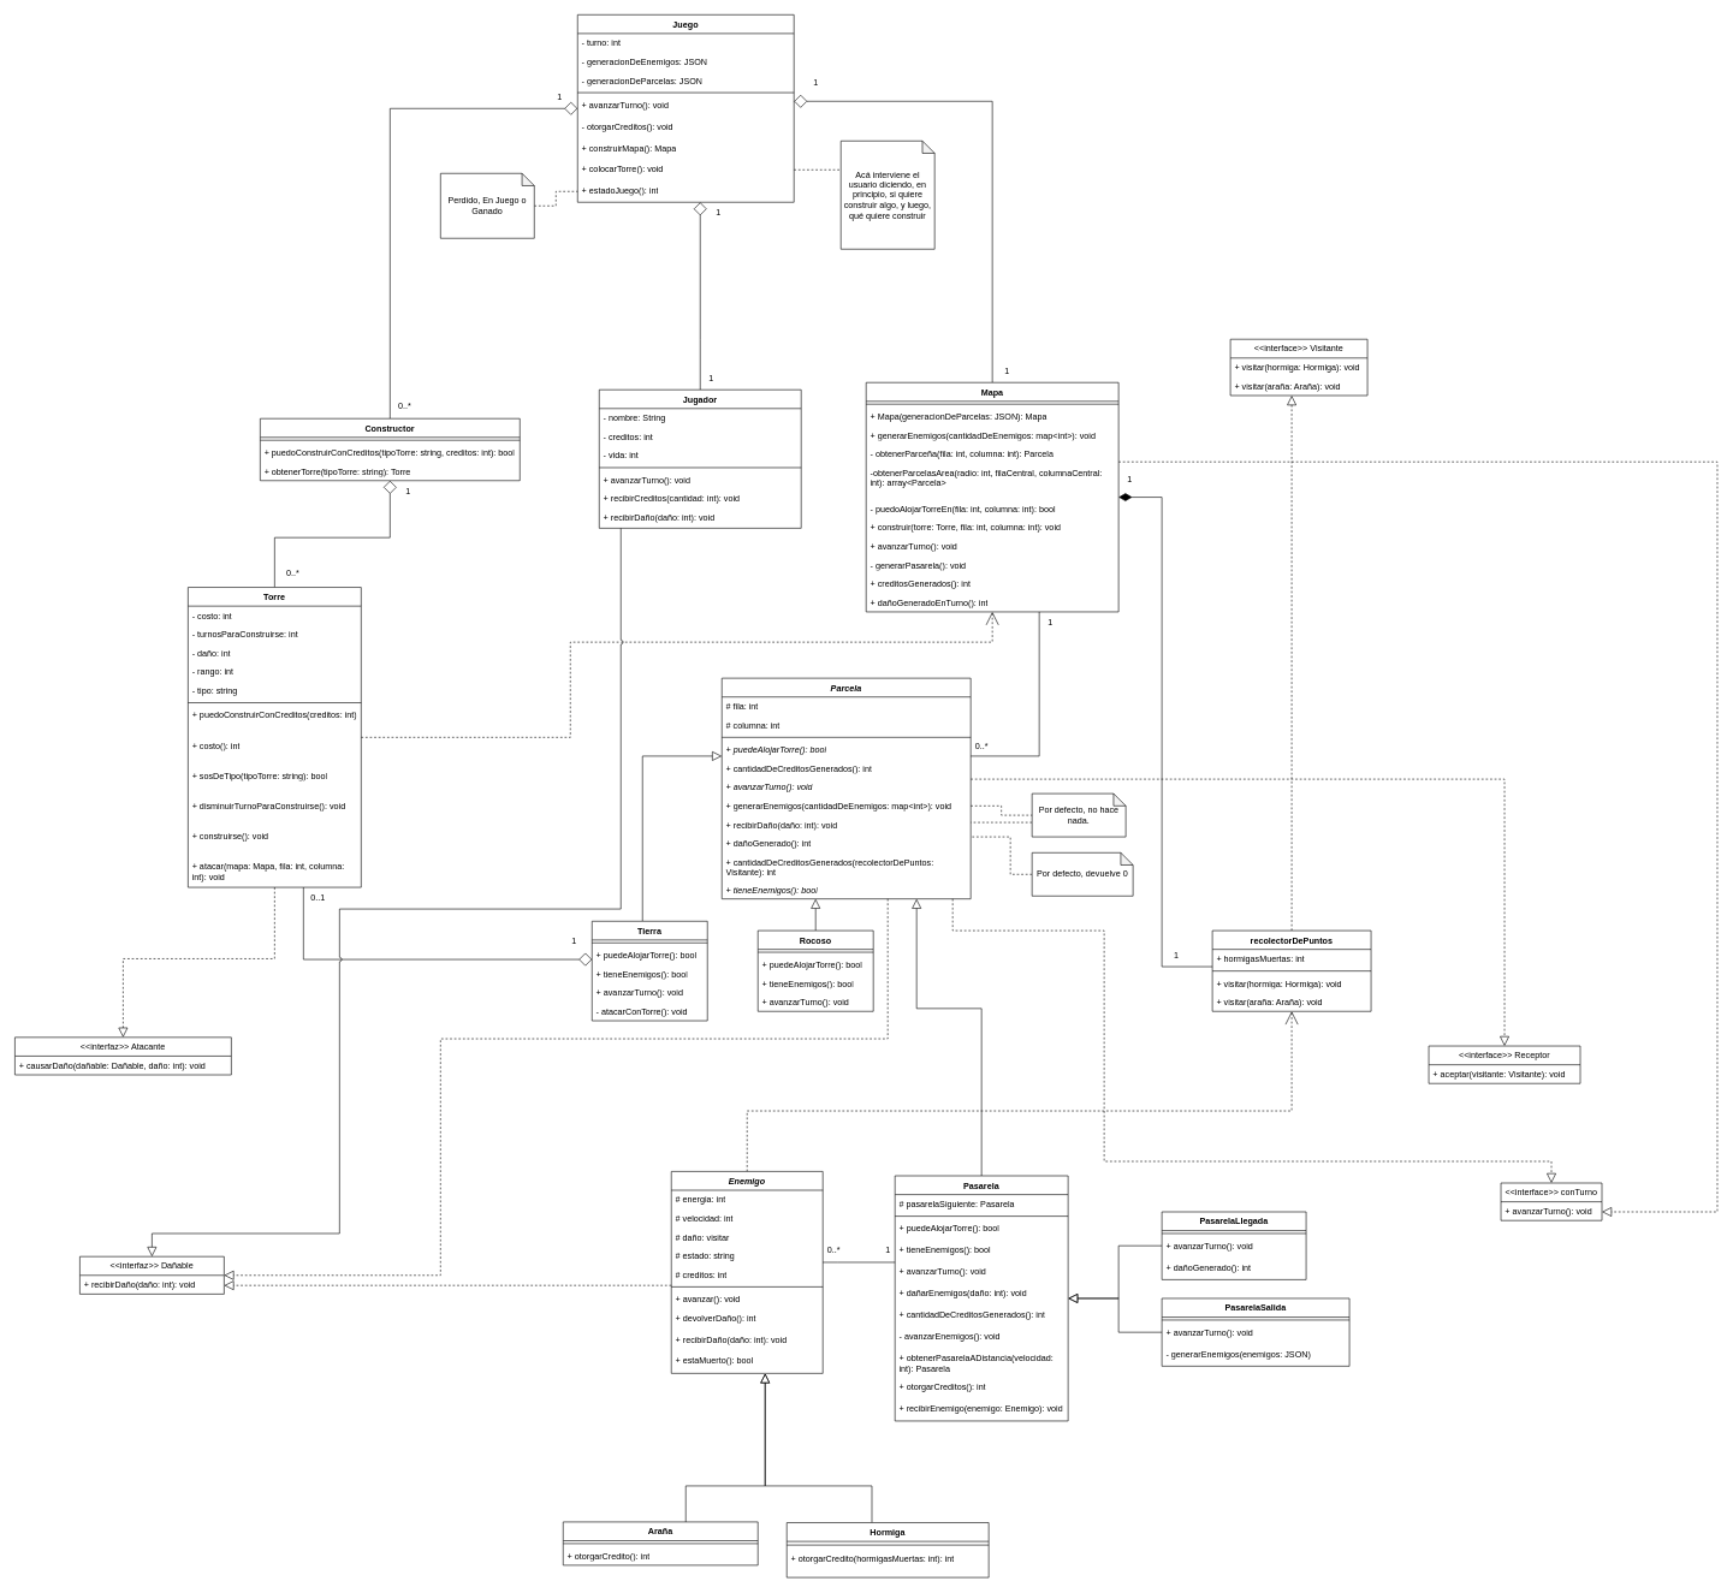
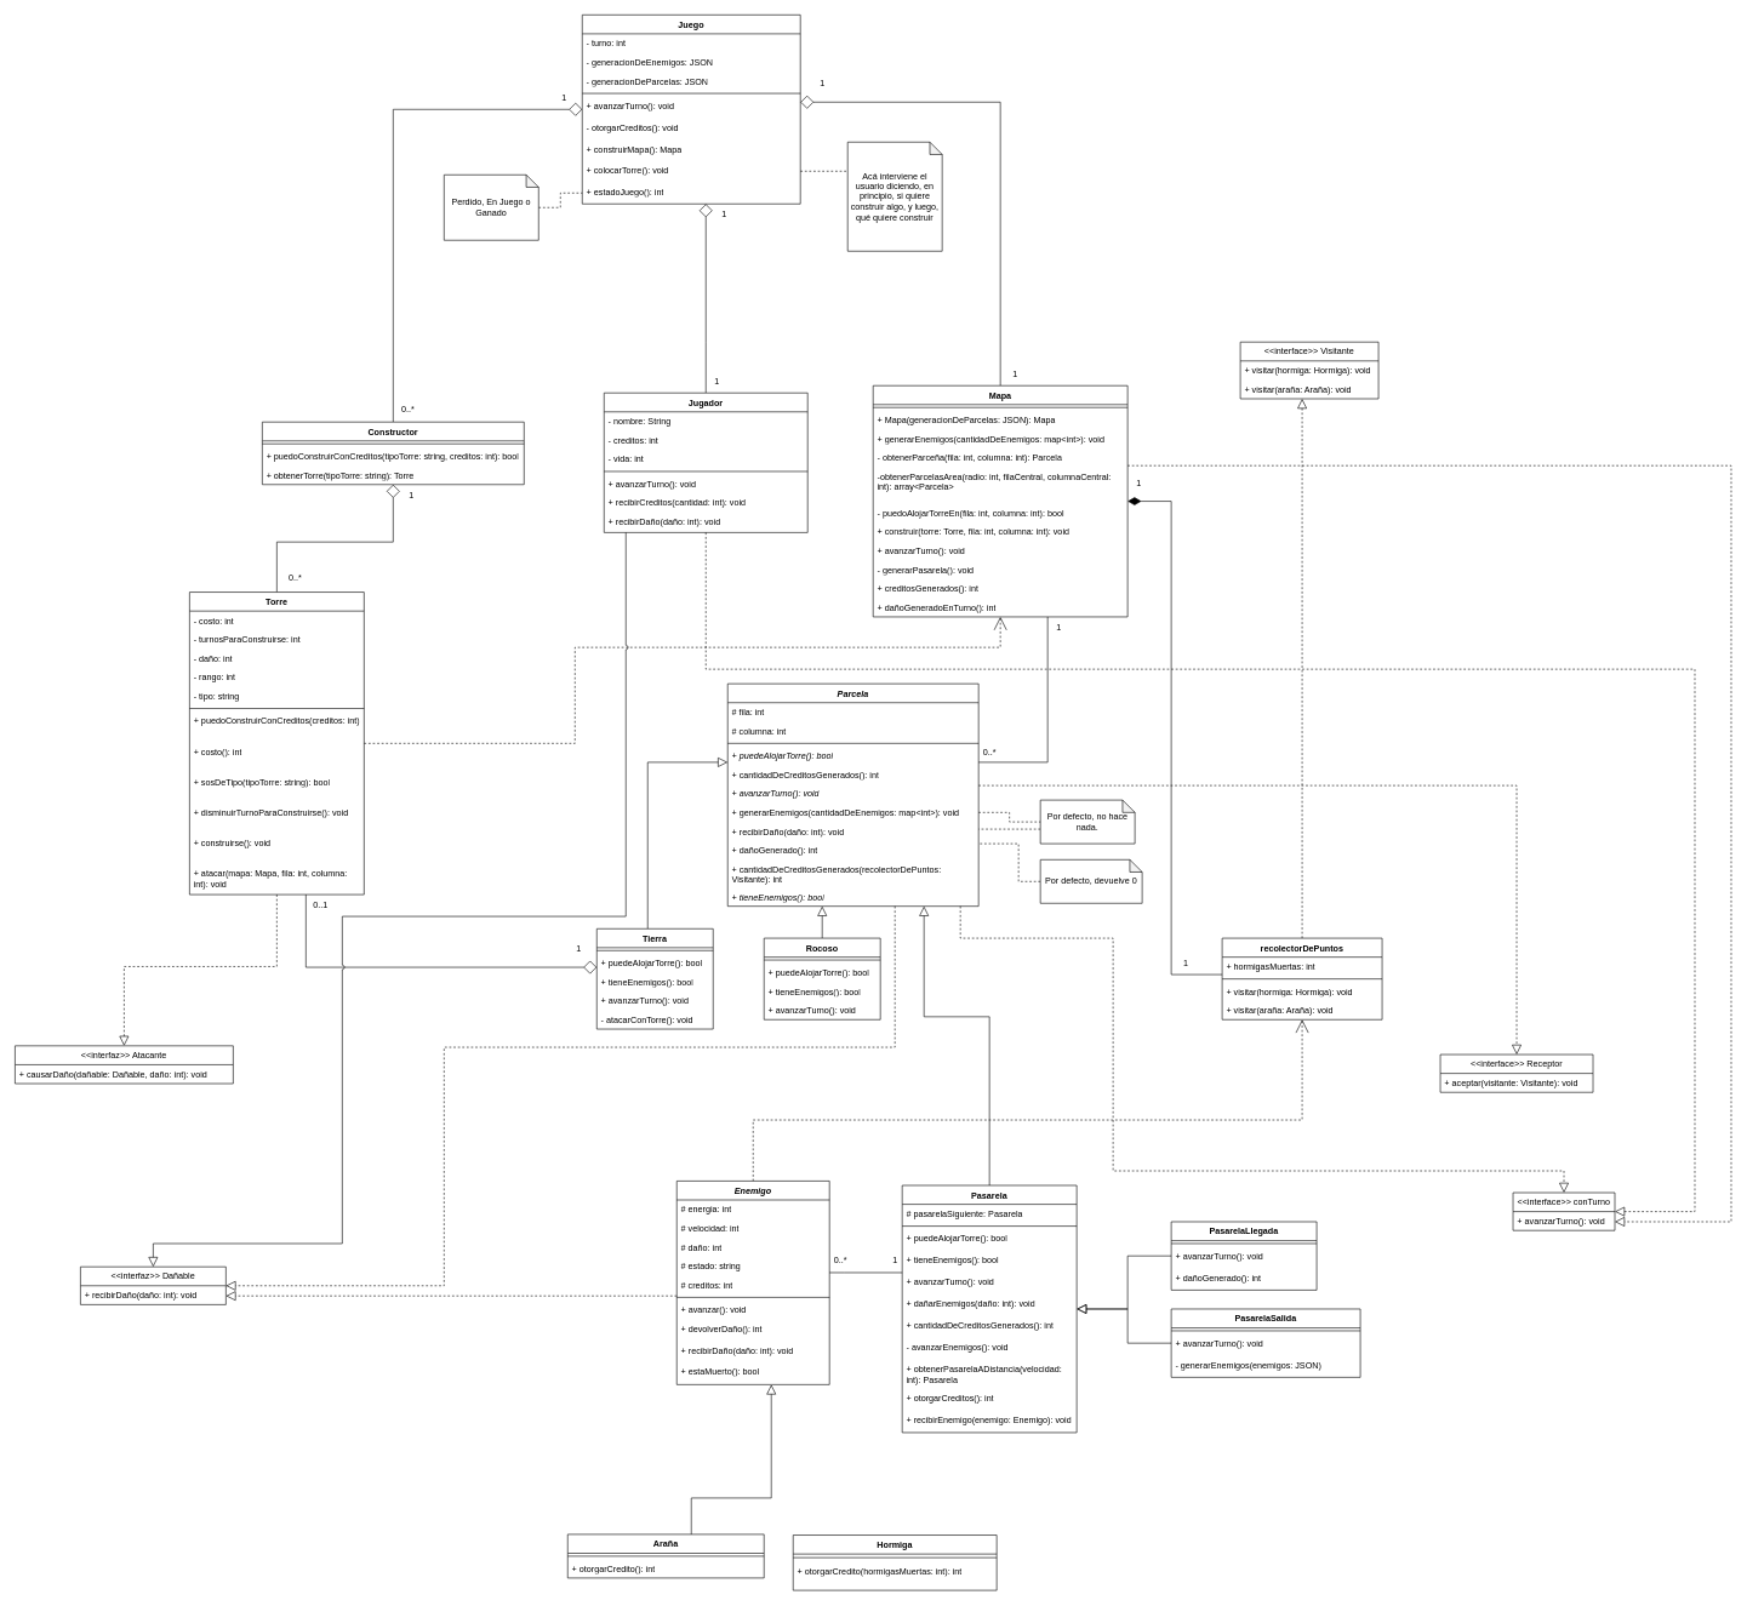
+ <mxCell id="48" style="edgeStyle=orthogonalEdgeStyle;rounded=0;orthogonalLoop=1;jettySize=auto;html=1;endArrow=block;endFill=0;endSize=11;dashed=1;" parent="1" source="49" target="158" edge="1"><mxGeometry relative="1" as="geometry"><Array as="points"><mxPoint x="970" y="920" /><mxPoint x="2330" y="920" /><mxPoint x="2330" y="1666" /></Array></mxGeometry></mxCell>
- <mxCell id="9" value="# daño: visitar" style="text;strokeColor=none;fillColor=none;align=left;verticalAlign=top;spacingLeft=4;spacingRight=4;overflow=hidden;rotatable=0;points=[[0,0.5],[1,0.5]];portConstraint=eastwest;whiteSpace=wrap;html=1;" parent="6" vertex="1"><mxGeometry y="78" width="210" height="26" as="geometry" /></mxCell>
+ <mxCell id="9" value="# daño: int" style="text;strokeColor=none;fillColor=none;align=left;verticalAlign=top;spacingLeft=4;spacingRight=4;overflow=hidden;rotatable=0;points=[[0,0.5],[1,0.5]];portConstraint=eastwest;whiteSpace=wrap;html=1;" parent="6" vertex="1"><mxGeometry y="78" width="210" height="26" as="geometry" /></mxCell>
- <mxCell id="17" style="edgeStyle=orthogonalEdgeStyle;rounded=0;orthogonalLoop=1;jettySize=auto;html=1;endArrow=block;endFill=0;endSize=11;" parent="1" source="22" target="6" edge="1"><mxGeometry relative="1" as="geometry"><mxPoint x="1200" y="1970" as="sourcePoint" /><mxPoint x="1110" y="2076" as="targetPoint" /><Array as="points"><mxPoint x="1208" y="2060" /><mxPoint x="1060" y="2060" /></Array></mxGeometry></mxCell>
